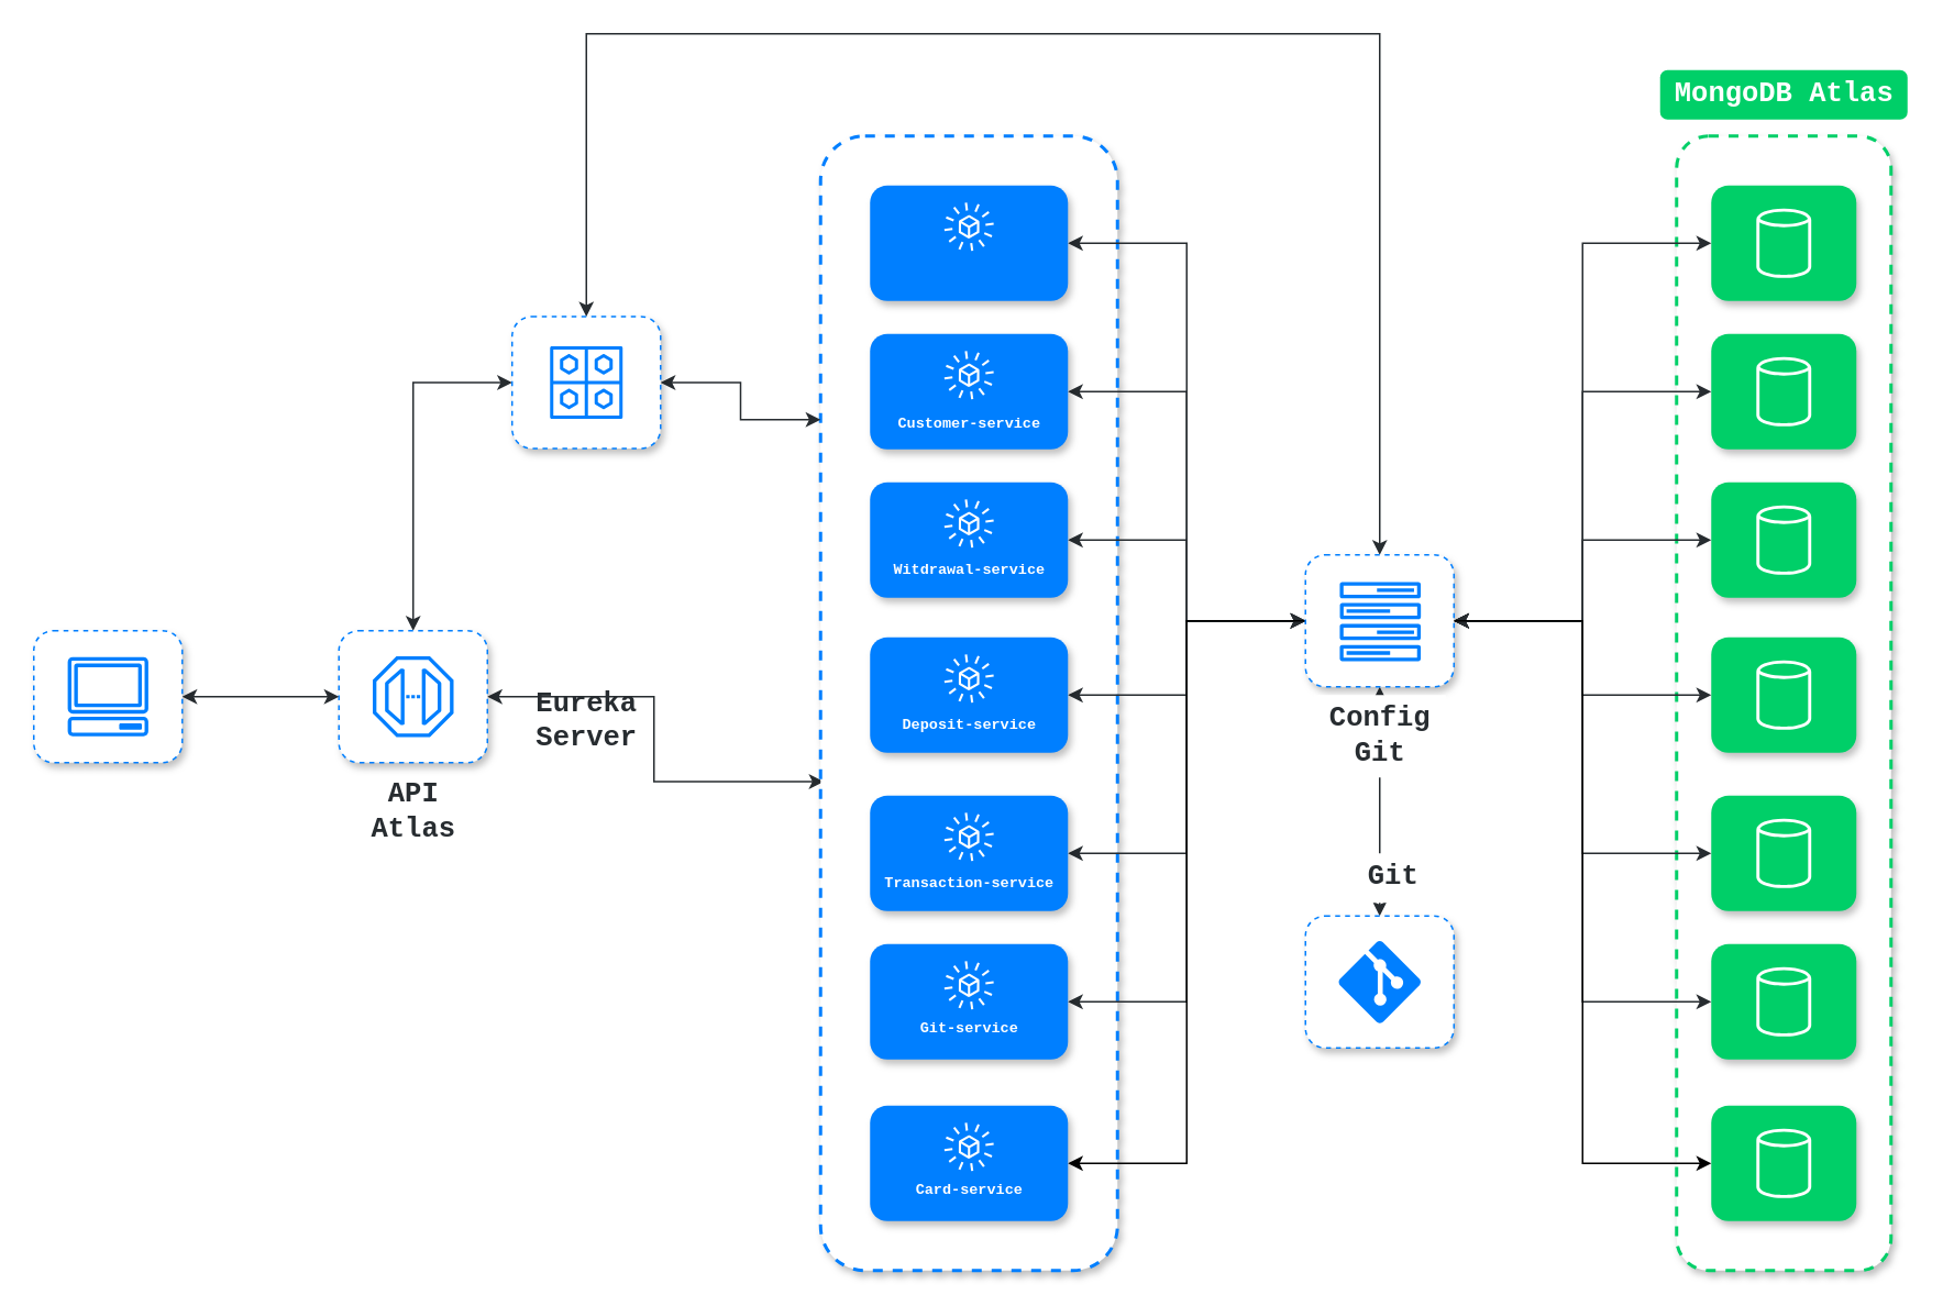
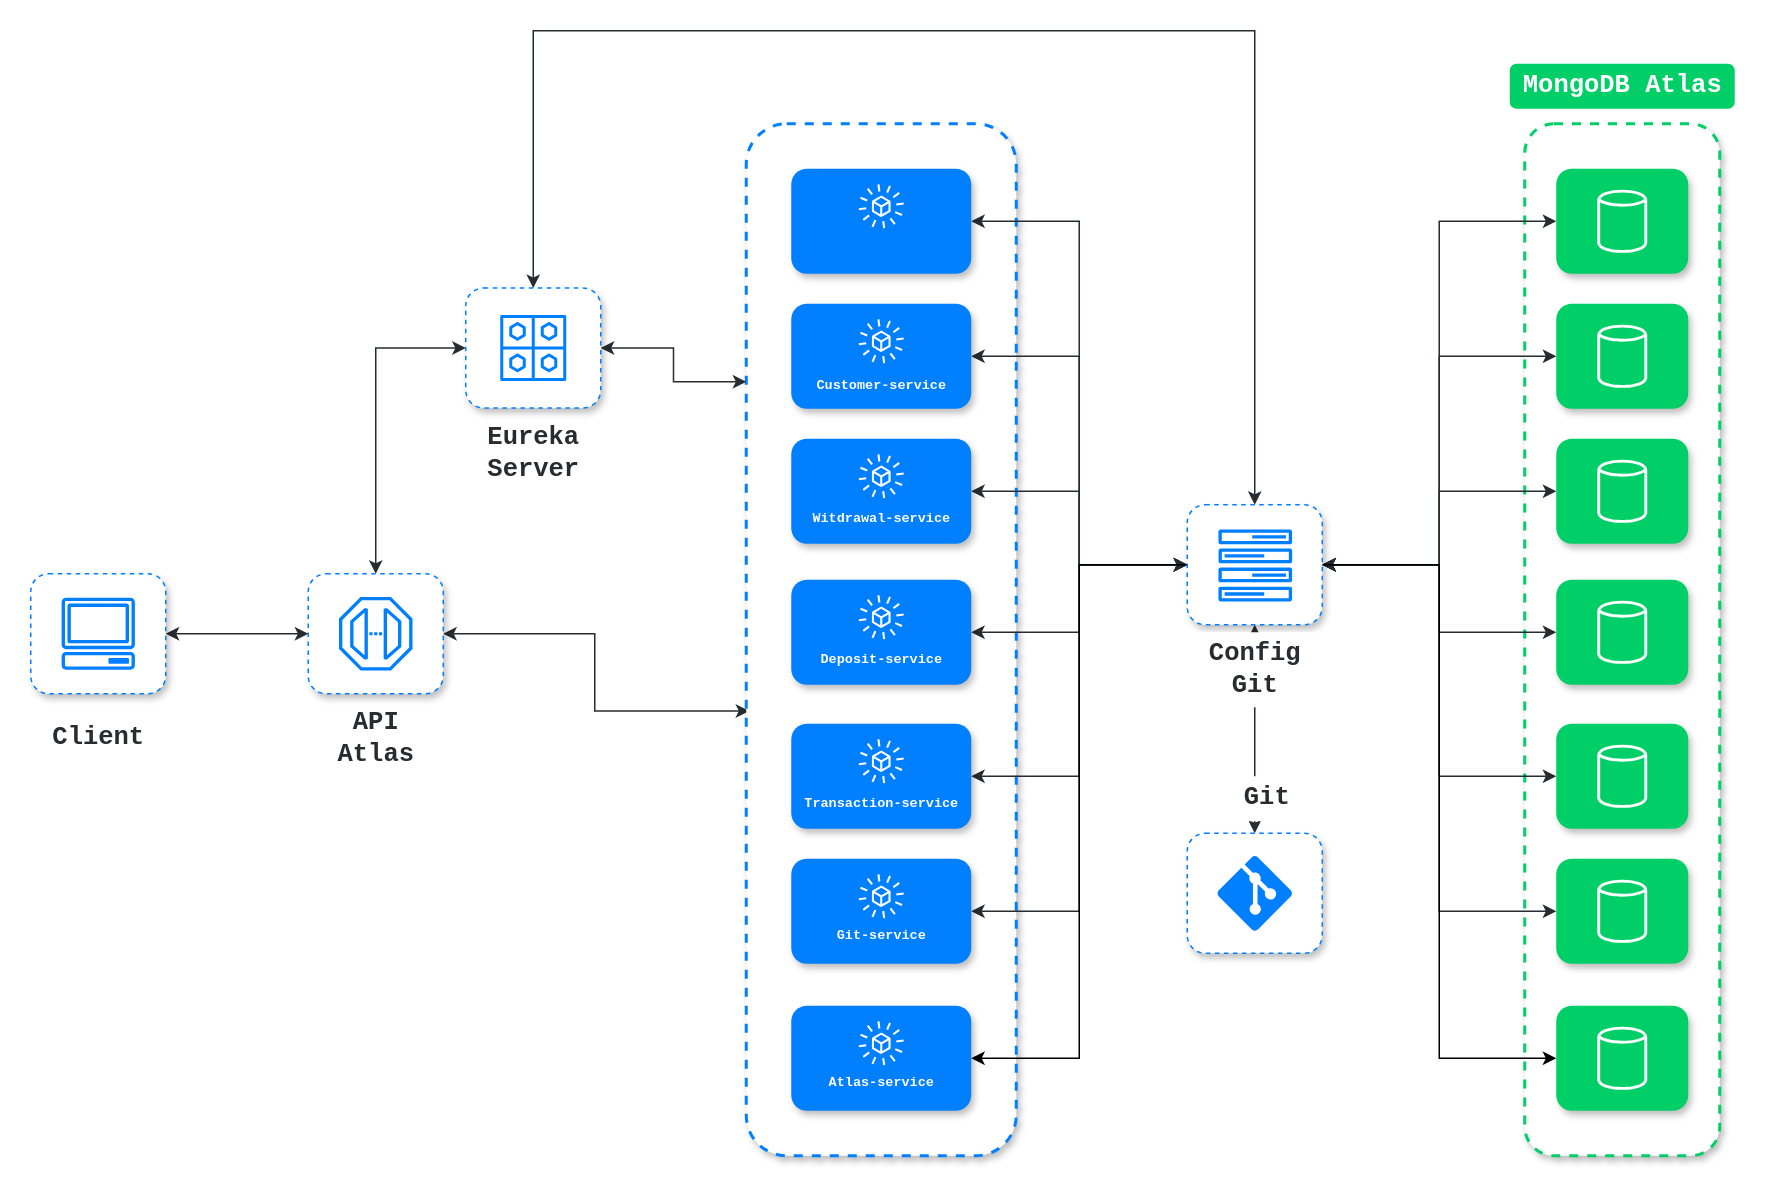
- <mxCell id="16" value="Eureka&lt;br&gt;Server" style="text;html=1;align=center;verticalAlign=middle;resizable=0;points=[];autosize=1;strokeColor=none;fillColor=none;strokeWidth=6;fontSize=17;fontFamily=Courier New;fontStyle=1;labelBackgroundColor=none;fontColor=#272C30;" parent="1" vertex="1"><mxGeometry x="315" y="411.5" width="80" height="50" as="geometry" /></mxCell>
+ <mxCell id="16" value="Eureka&lt;br&gt;Server" style="text;html=1;align=center;verticalAlign=middle;resizable=0;points=[];autosize=1;strokeColor=none;fillColor=none;strokeWidth=6;fontSize=17;fontFamily=Courier New;fontStyle=1;labelBackgroundColor=none;fontColor=#272C30;" parent="1" vertex="1"><mxGeometry x="315" y="276.5" width="80" height="50" as="geometry" /></mxCell>
+ <mxCell id="8" value="Client" style="text;html=1;align=center;verticalAlign=middle;resizable=0;points=[];autosize=1;strokeColor=none;fillColor=none;strokeWidth=6;fontSize=17;fontFamily=Courier New;fontStyle=1;fontColor=#272C30;" parent="1" vertex="1"><mxGeometry x="25" y="477" width="80" height="30" as="geometry" /></mxCell>
- <mxCell id="71" value="&lt;font style=&quot;font-size: 9px&quot;&gt;Card-service&lt;/font&gt;" style="text;html=1;align=center;verticalAlign=middle;resizable=0;points=[];autosize=1;strokeColor=none;fillColor=none;strokeWidth=3;fontSize=9;fontFamily=Courier New;fontStyle=1;labelBackgroundColor=none;fontColor=#FFFFFF;" parent="1" vertex="1"><mxGeometry x="547" y="712" width="80" height="20" as="geometry" /></mxCell>
+ <mxCell id="71" value="&lt;font style=&quot;font-size: 9px&quot;&gt;Atlas-service&lt;/font&gt;" style="text;html=1;align=center;verticalAlign=middle;resizable=0;points=[];autosize=1;strokeColor=none;fillColor=none;strokeWidth=3;fontSize=9;fontFamily=Courier New;fontStyle=1;labelBackgroundColor=none;fontColor=#FFFFFF;" parent="1" vertex="1"><mxGeometry x="547" y="712" width="80" height="20" as="geometry" /></mxCell>
